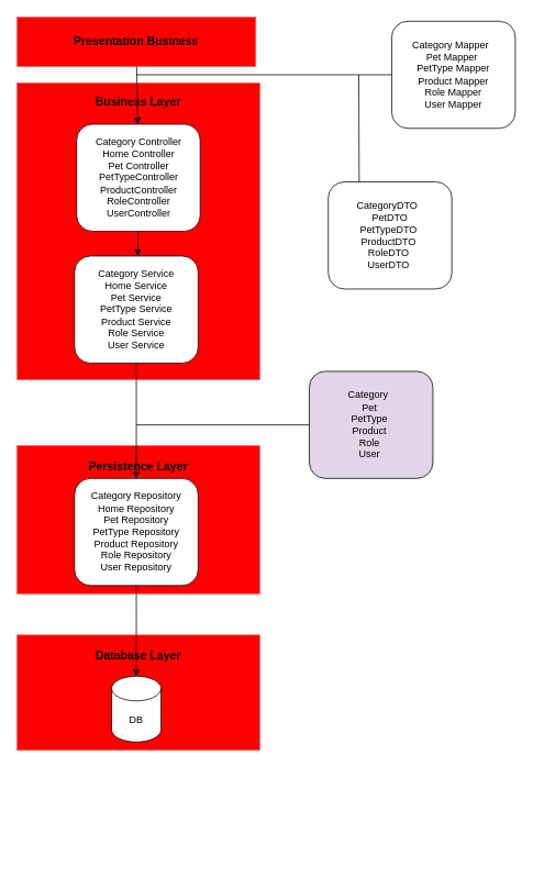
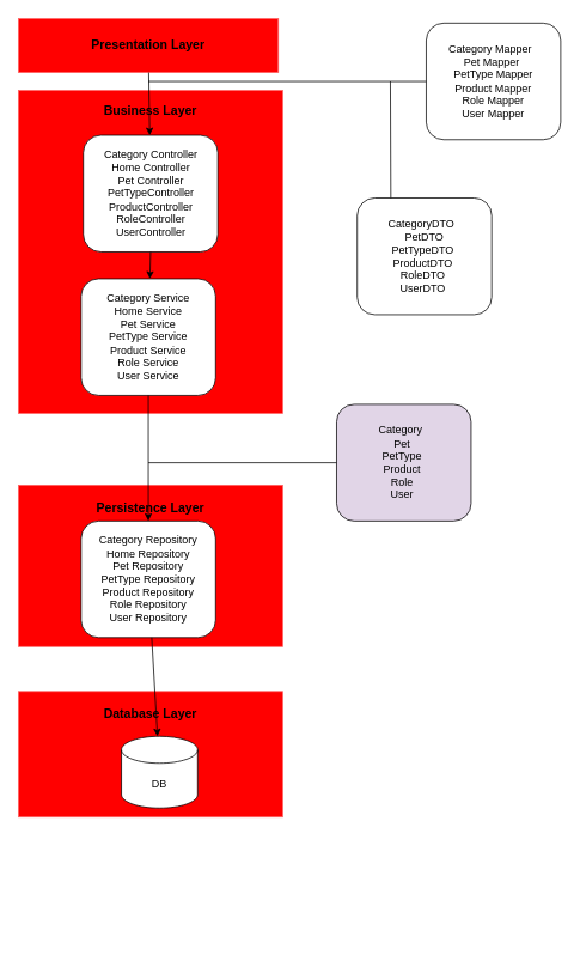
- <mxCell id="5" value="&lt;h3&gt;Presentation Business&lt;/h3&gt;" style="rounded=0;whiteSpace=wrap;html=1;strokeColor=#FF6666;fillColor=#FF0000;" vertex="1" parent="1"><mxGeometry x="20" y="20" width="290" height="60" as="geometry" /></mxCell>
+ <mxCell id="5" value="&lt;h3&gt;Presentation Layer&lt;/h3&gt;" style="rounded=0;whiteSpace=wrap;html=1;strokeColor=#FF6666;fillColor=#FF0000;" vertex="1" parent="1"><mxGeometry x="20" y="20" width="290" height="60" as="geometry" /></mxCell>
- <mxCell id="11" value="DB" style="shape=cylinder3;whiteSpace=wrap;html=1;boundedLbl=1;backgroundOutline=1;size=15;" vertex="1" parent="1"><mxGeometry x="135" y="820" width="60" height="80" as="geometry" /></mxCell>
+ <mxCell id="11" value="DB" style="shape=cylinder3;whiteSpace=wrap;html=1;boundedLbl=1;backgroundOutline=1;size=15;" vertex="1" parent="1"><mxGeometry x="135" y="820" width="85" height="80" as="geometry" /></mxCell>
